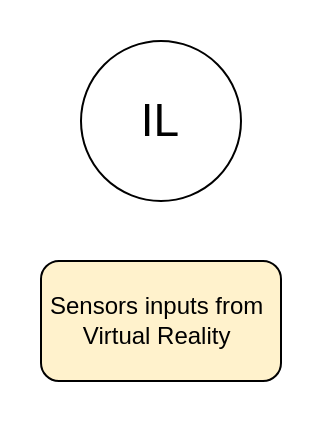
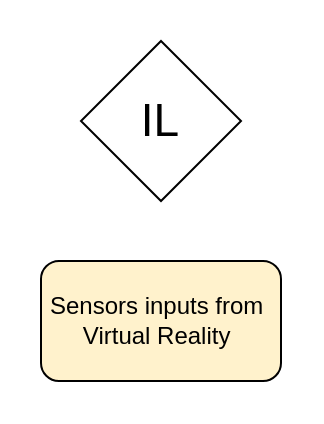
- <mxCell id="3" value="&lt;font style=&quot;font-size: 23px;&quot;&gt;IL&lt;/font&gt;" style="ellipse;whiteSpace=wrap;html=1;aspect=fixed;" vertex="1" parent="1"><mxGeometry x="40" y="20" width="80" height="80" as="geometry" /></mxCell>
+ <mxCell id="3" value="&lt;font style=&quot;font-size: 23px;&quot;&gt;IL&lt;/font&gt;" style="rhombus;whiteSpace=wrap;html=1;aspect=fixed;" vertex="1" parent="1"><mxGeometry x="40" y="20" width="80" height="80" as="geometry" /></mxCell>
